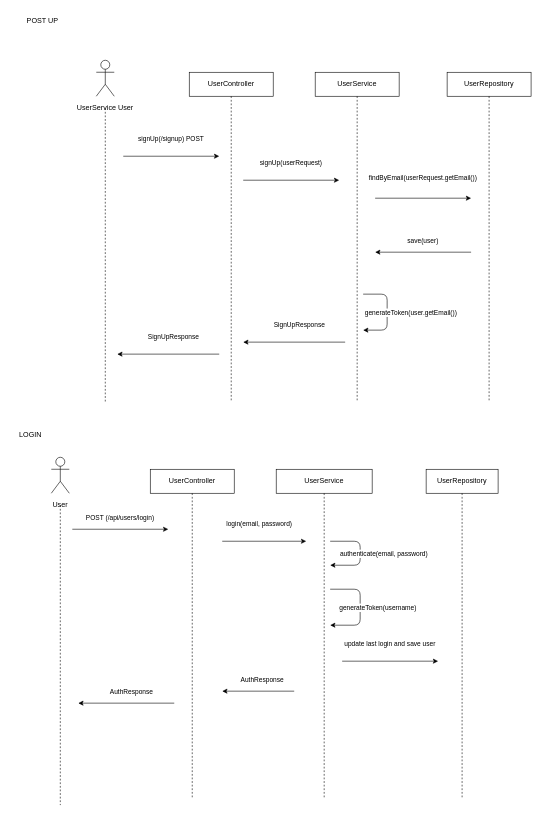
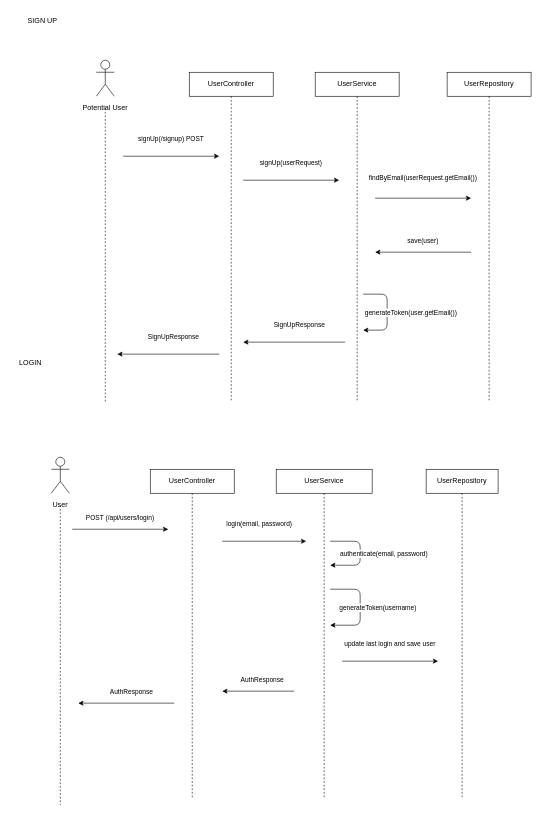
- <mxCell id="13" value="POST UP" style="text;html=1;align=center;verticalAlign=middle;resizable=0;points=[];autosize=1;strokeColor=none;fillColor=none;" parent="1" vertex="1"><mxGeometry x="35" y="20" width="70" height="30" as="geometry" /></mxCell>
+ <mxCell id="13" value="SIGN UP" style="text;html=1;align=center;verticalAlign=middle;resizable=0;points=[];autosize=1;strokeColor=none;fillColor=none;" parent="1" vertex="1"><mxGeometry x="35" y="20" width="70" height="30" as="geometry" /></mxCell>
- <mxCell id="2" value="UserService User" style="shape=umlLifeline;perimeter=rectanglePerimeter;whiteSpace=wrap;html=1;size=0;" parent="1" vertex="1" connectable="0"><mxGeometry x="105" y="180" width="140" height="490" as="geometry" /></mxCell>
+ <mxCell id="2" value="Potential User" style="shape=umlLifeline;perimeter=rectanglePerimeter;whiteSpace=wrap;html=1;size=0;" parent="1" vertex="1" connectable="0"><mxGeometry x="105" y="180" width="140" height="490" as="geometry" /></mxCell>
- <mxCell id="26" value="LOGIN" style="text;html=1;align=center;verticalAlign=middle;resizable=0;points=[];autosize=1;strokeColor=none;fillColor=none;" parent="1" vertex="1"><mxGeometry x="20" y="710" width="60" height="30" as="geometry" /></mxCell>
+ <mxCell id="26" value="LOGIN" style="text;html=1;align=center;verticalAlign=middle;resizable=0;points=[];autosize=1;strokeColor=none;fillColor=none;" parent="1" vertex="1"><mxGeometry x="20" y="590" width="60" height="30" as="geometry" /></mxCell>
